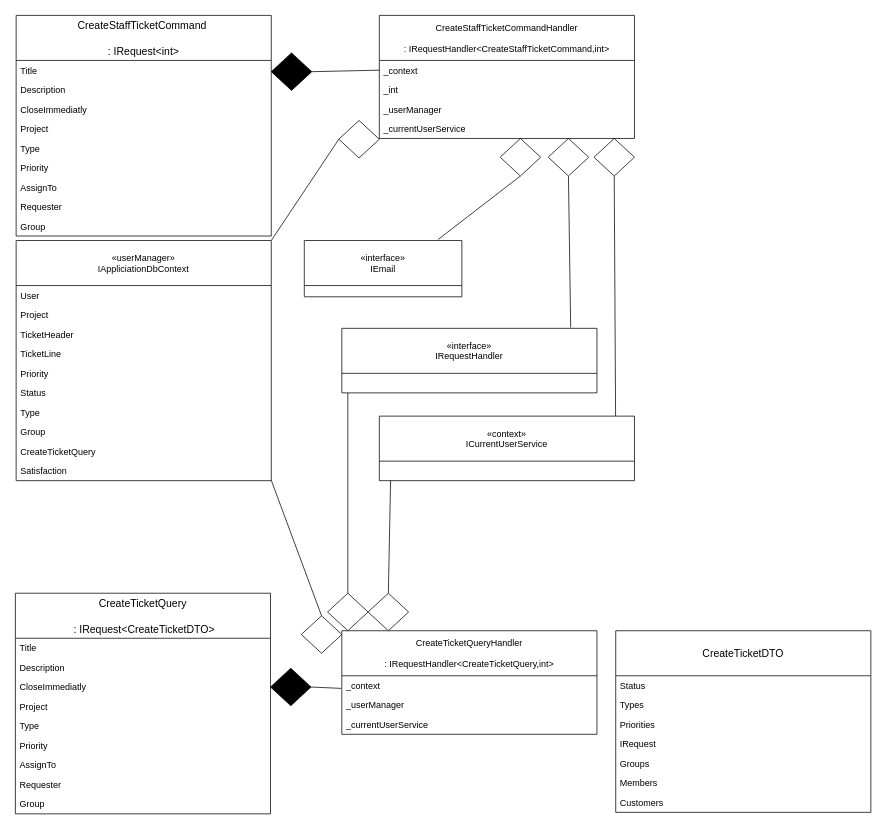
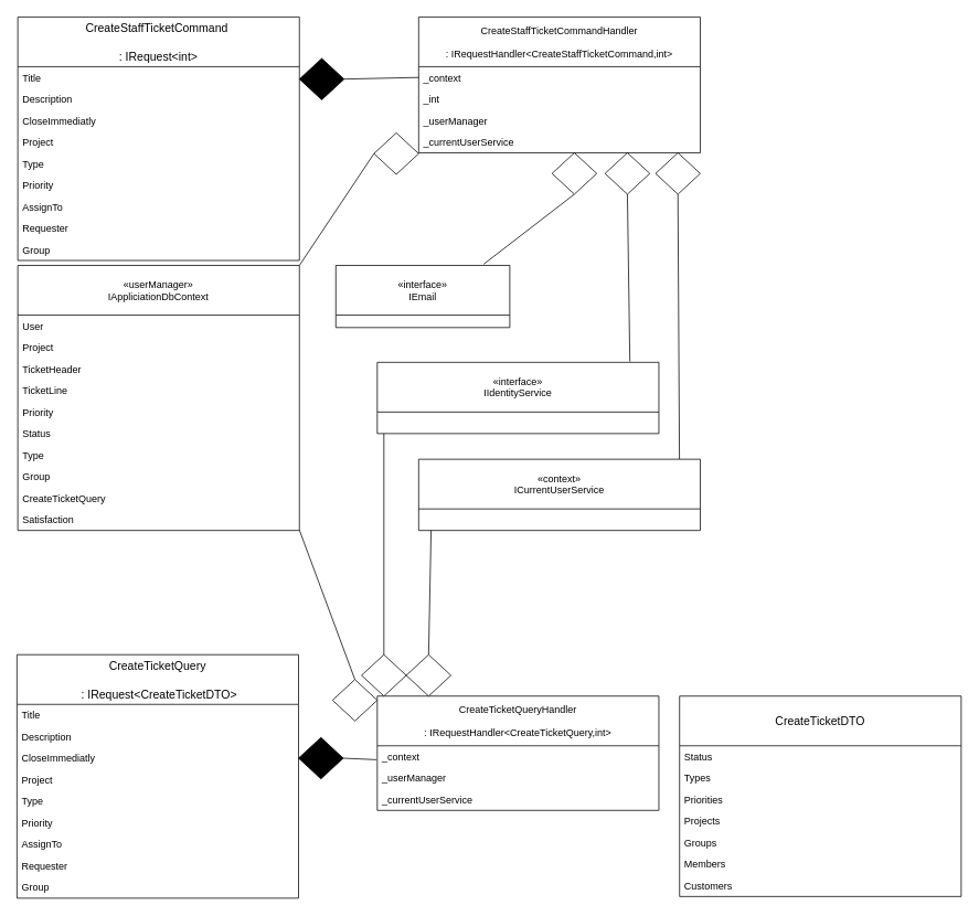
- <mxCell id="34" value="«interface»&#10;IRequestHandler" style="swimlane;fontStyle=0;childLayout=stackLayout;horizontal=1;startSize=60;fillColor=none;horizontalStack=0;resizeParent=1;resizeParentMax=0;resizeLast=0;collapsible=1;marginBottom=0;" parent="1" vertex="1"><mxGeometry x="455" y="437" width="340" height="86" as="geometry" /></mxCell>
+ <mxCell id="34" value="«interface»&#10;IIdentityService" style="swimlane;fontStyle=0;childLayout=stackLayout;horizontal=1;startSize=60;fillColor=none;horizontalStack=0;resizeParent=1;resizeParentMax=0;resizeLast=0;collapsible=1;marginBottom=0;" parent="1" vertex="1"><mxGeometry x="455" y="437" width="340" height="86" as="geometry" /></mxCell>
- <mxCell id="65" value="IRequest" style="text;strokeColor=none;fillColor=none;align=left;verticalAlign=top;spacingLeft=4;spacingRight=4;overflow=hidden;rotatable=0;points=[[0,0.5],[1,0.5]];portConstraint=eastwest;" parent="61" vertex="1"><mxGeometry y="138" width="340" height="26" as="geometry" /></mxCell>
+ <mxCell id="65" value="Projects" style="text;strokeColor=none;fillColor=none;align=left;verticalAlign=top;spacingLeft=4;spacingRight=4;overflow=hidden;rotatable=0;points=[[0,0.5],[1,0.5]];portConstraint=eastwest;" parent="61" vertex="1"><mxGeometry y="138" width="340" height="26" as="geometry" /></mxCell>
